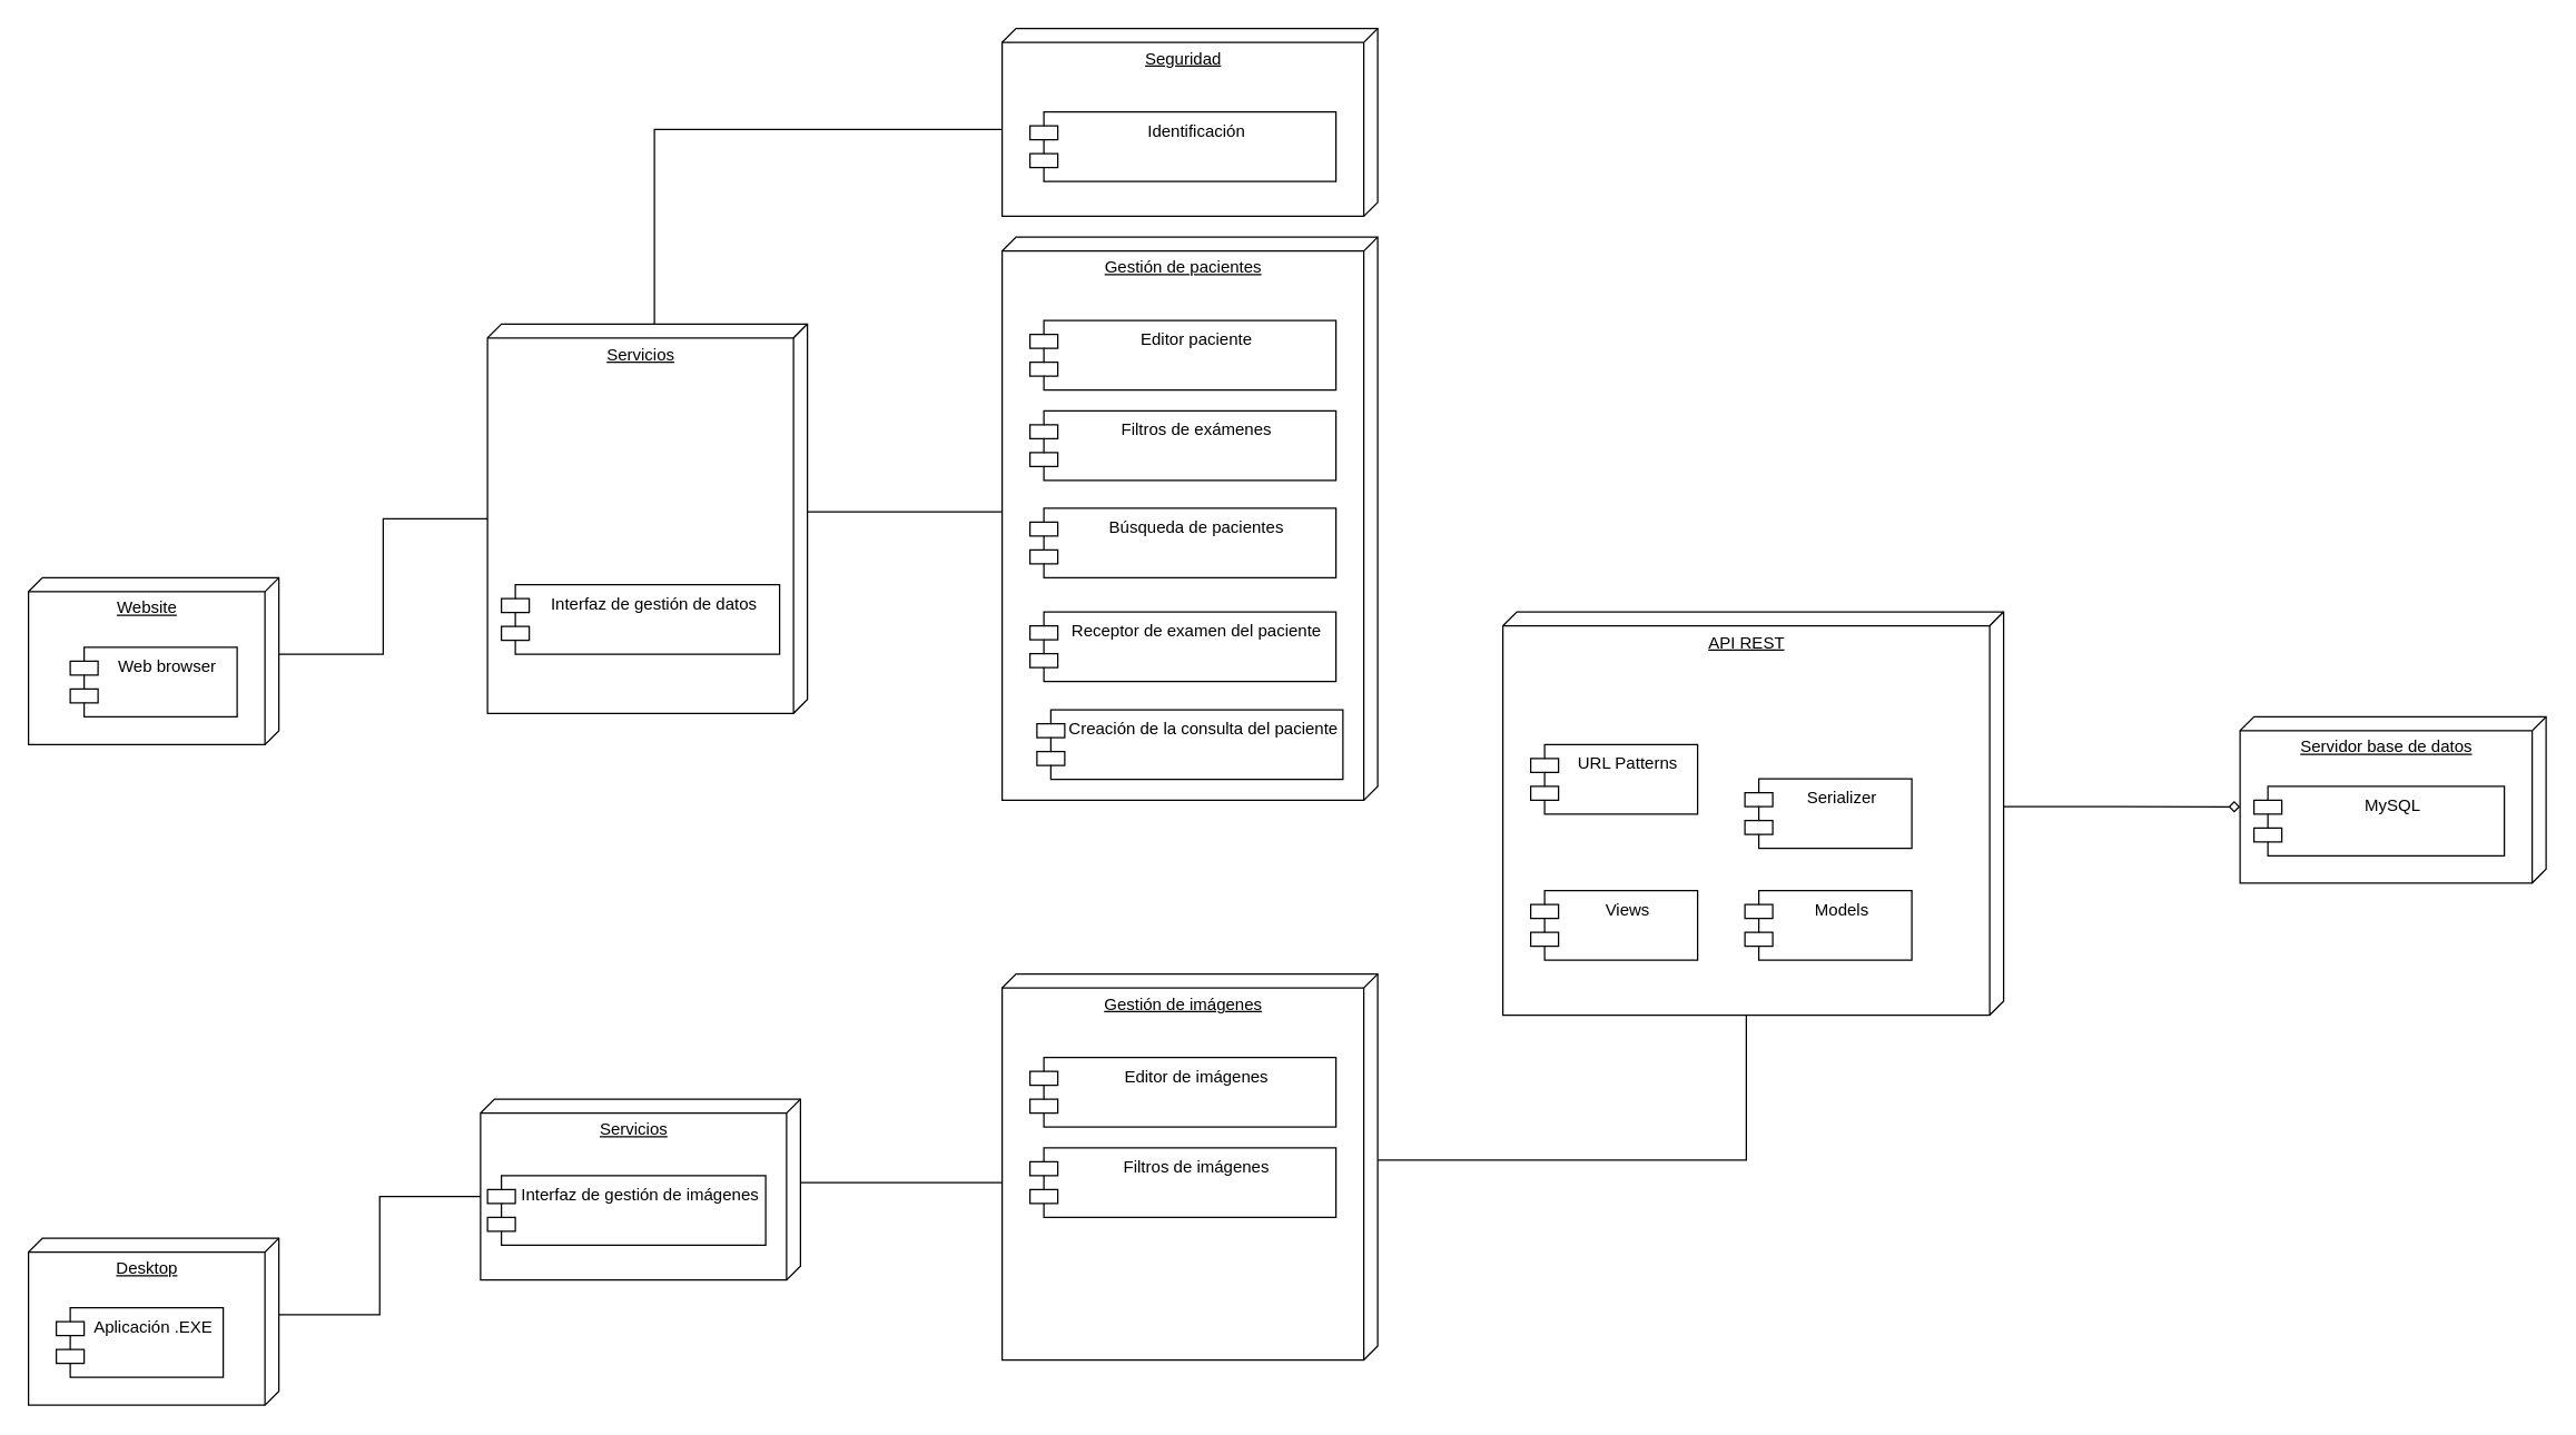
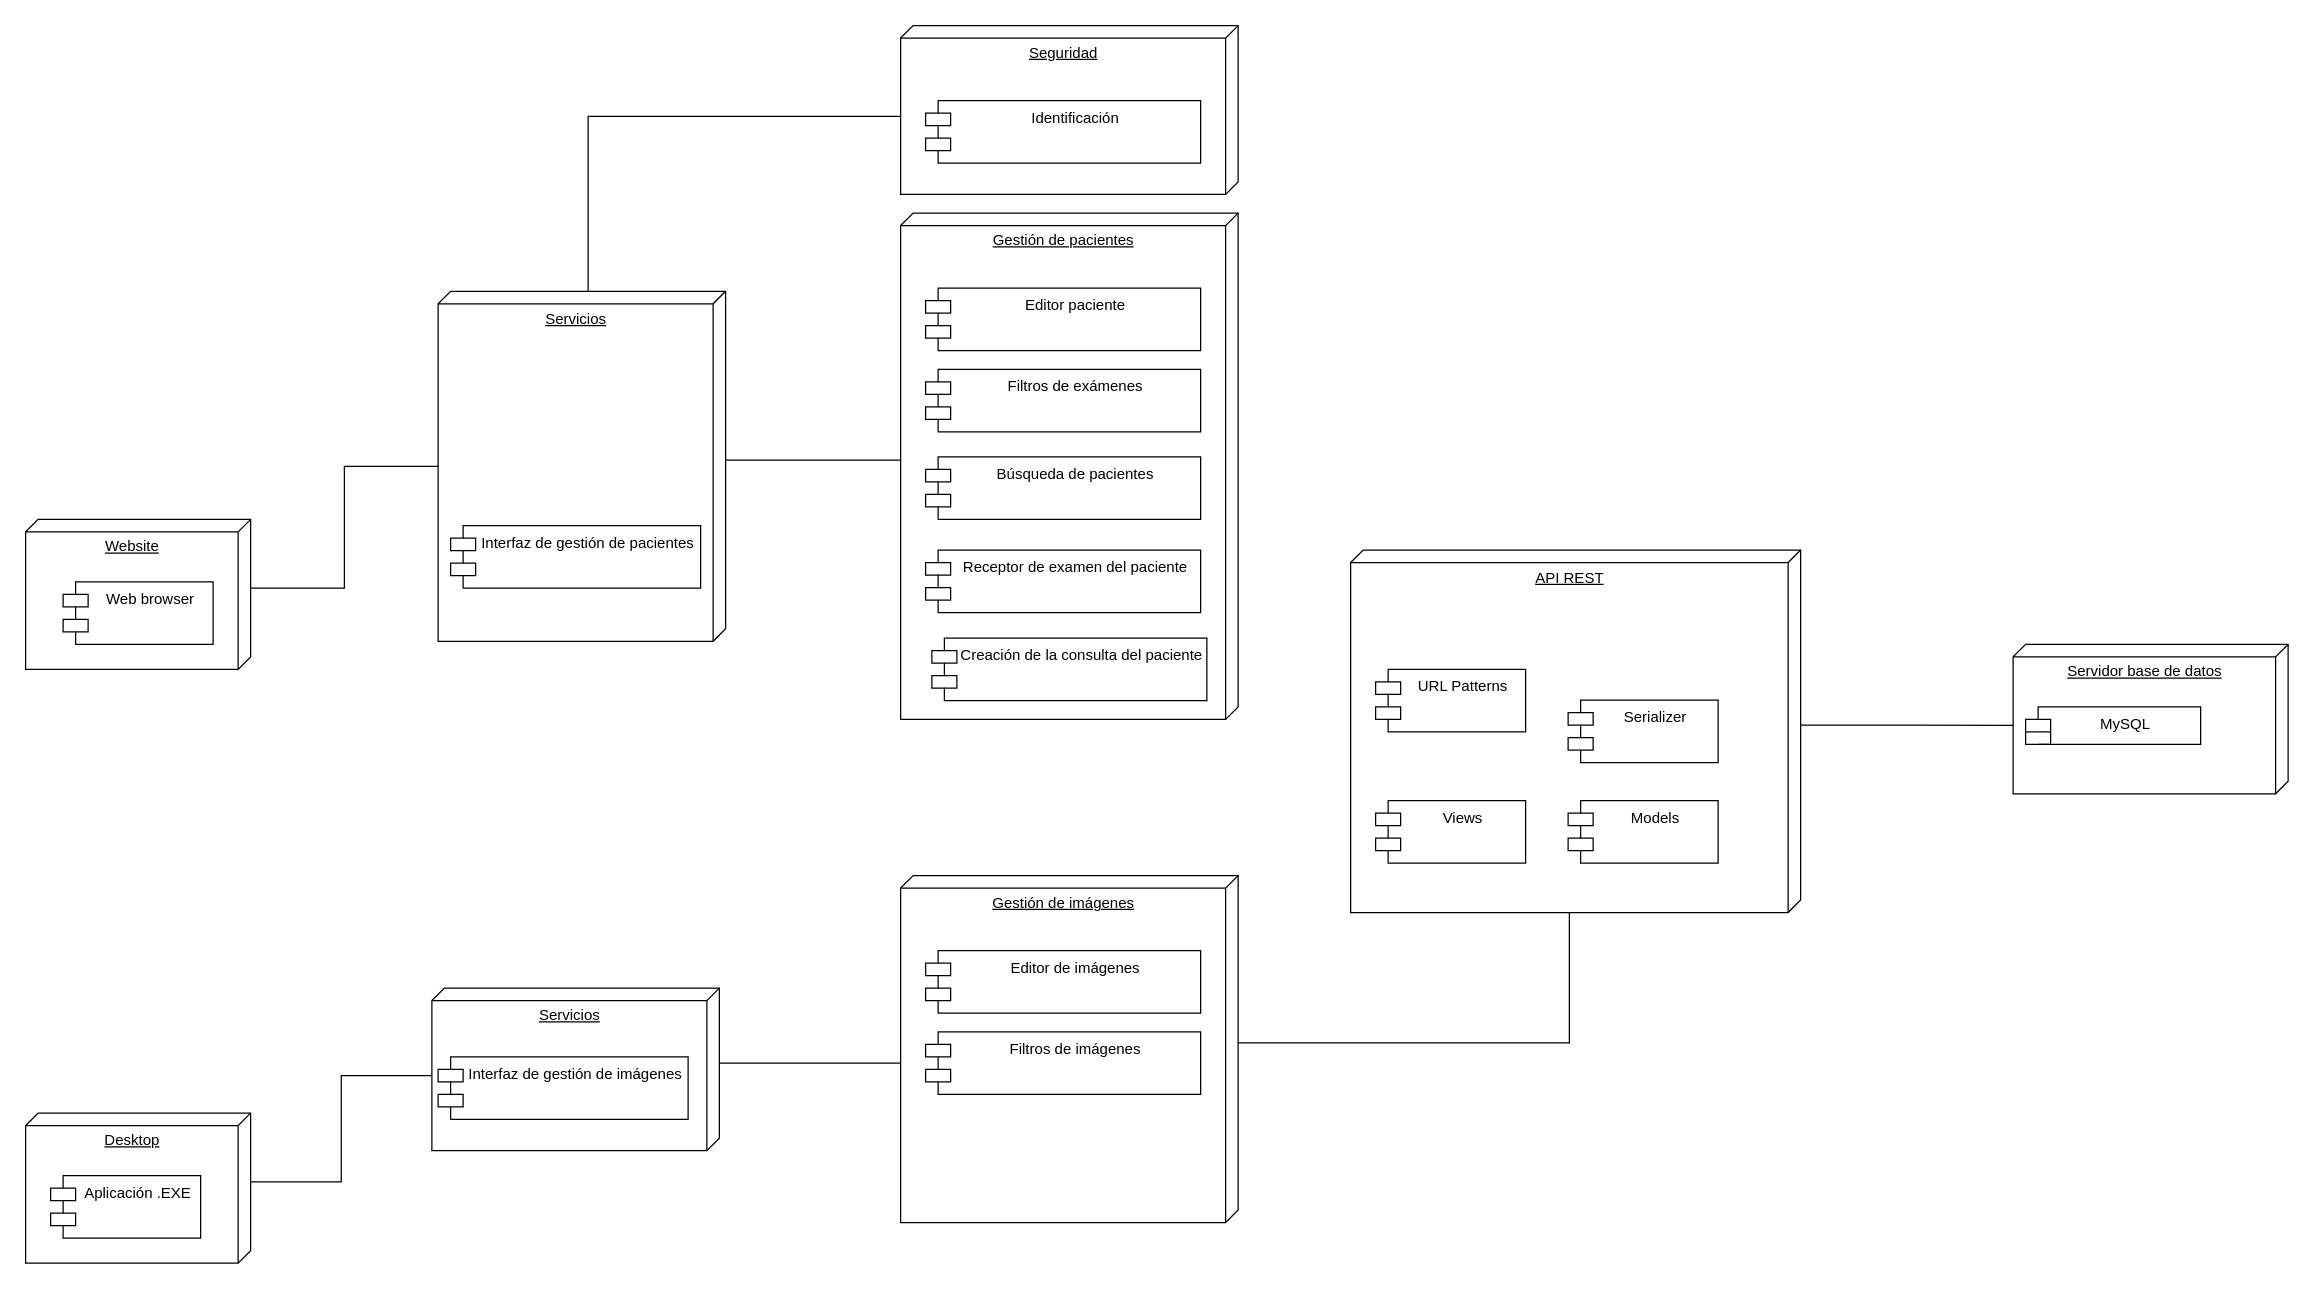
- <mxCell id="13" value="Interfaz de gestión de datos" style="shape=module;align=left;spacingLeft=20;align=center;verticalAlign=top;" vertex="1" parent="1"><mxGeometry x="360" y="420" width="200" height="50" as="geometry" /></mxCell>
+ <mxCell id="13" value="Interfaz de gestión de pacientes" style="shape=module;align=left;spacingLeft=20;align=center;verticalAlign=top;" vertex="1" parent="1"><mxGeometry x="360" y="420" width="200" height="50" as="geometry" /></mxCell>
- <mxCell id="8" style="edgeStyle=orthogonalEdgeStyle;rounded=0;orthogonalLoop=1;jettySize=auto;html=1;exitX=0;exitY=0;exitDx=140;exitDy=0;exitPerimeter=0;entryX=0;entryY=0;entryDx=64.75;entryDy=220;entryPerimeter=0;endArrow=diamond;endFill=0;" edge="1" parent="1" source="9" target="29"><mxGeometry relative="1" as="geometry" /></mxCell>
+ <mxCell id="8" style="edgeStyle=orthogonalEdgeStyle;rounded=0;orthogonalLoop=1;jettySize=auto;html=1;exitX=0;exitY=0;exitDx=140;exitDy=0;exitPerimeter=0;entryX=0;entryY=0;entryDx=64.75;entryDy=220;entryPerimeter=0;endArrow=none;endFill=0;" edge="1" parent="1" source="9" target="29"><mxGeometry relative="1" as="geometry" /></mxCell>
- <mxCell id="30" value="MySQL" style="shape=module;align=left;spacingLeft=20;align=center;verticalAlign=top;" vertex="1" parent="1"><mxGeometry x="1620" y="565" width="180" height="50" as="geometry" /></mxCell>
+ <mxCell id="30" value="MySQL" style="shape=module;align=left;spacingLeft=20;align=center;verticalAlign=top;" vertex="1" parent="1"><mxGeometry x="1620" y="565" width="140" height="30" as="geometry" /></mxCell>
